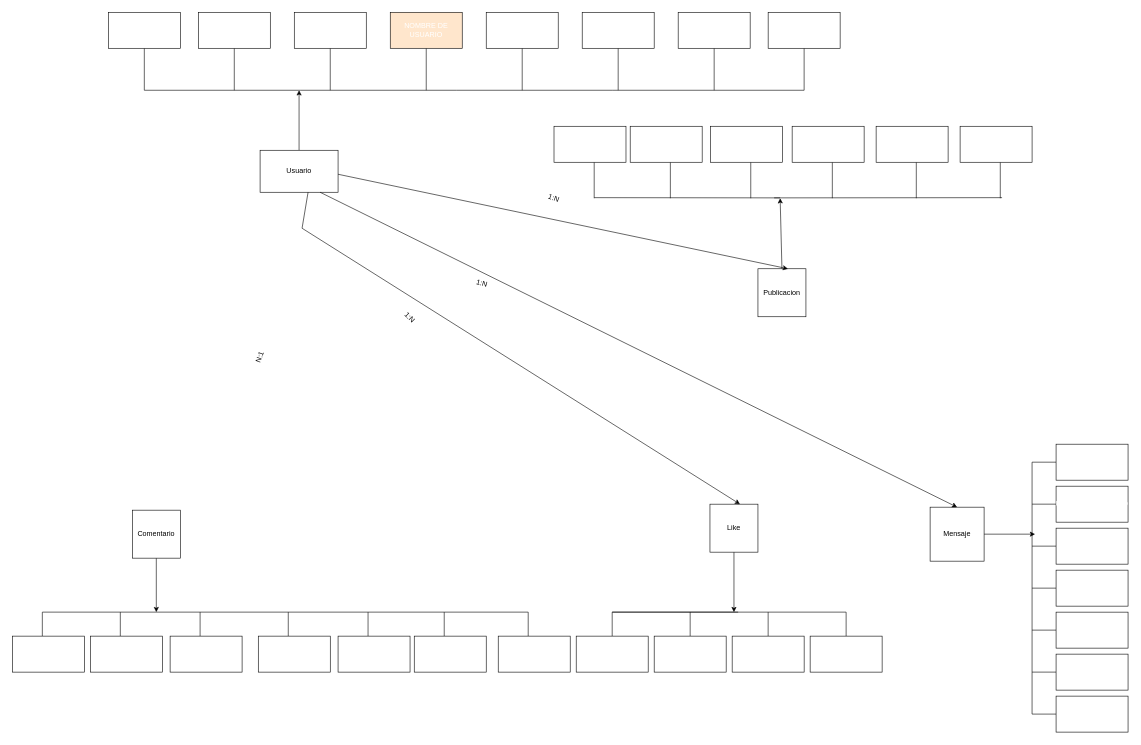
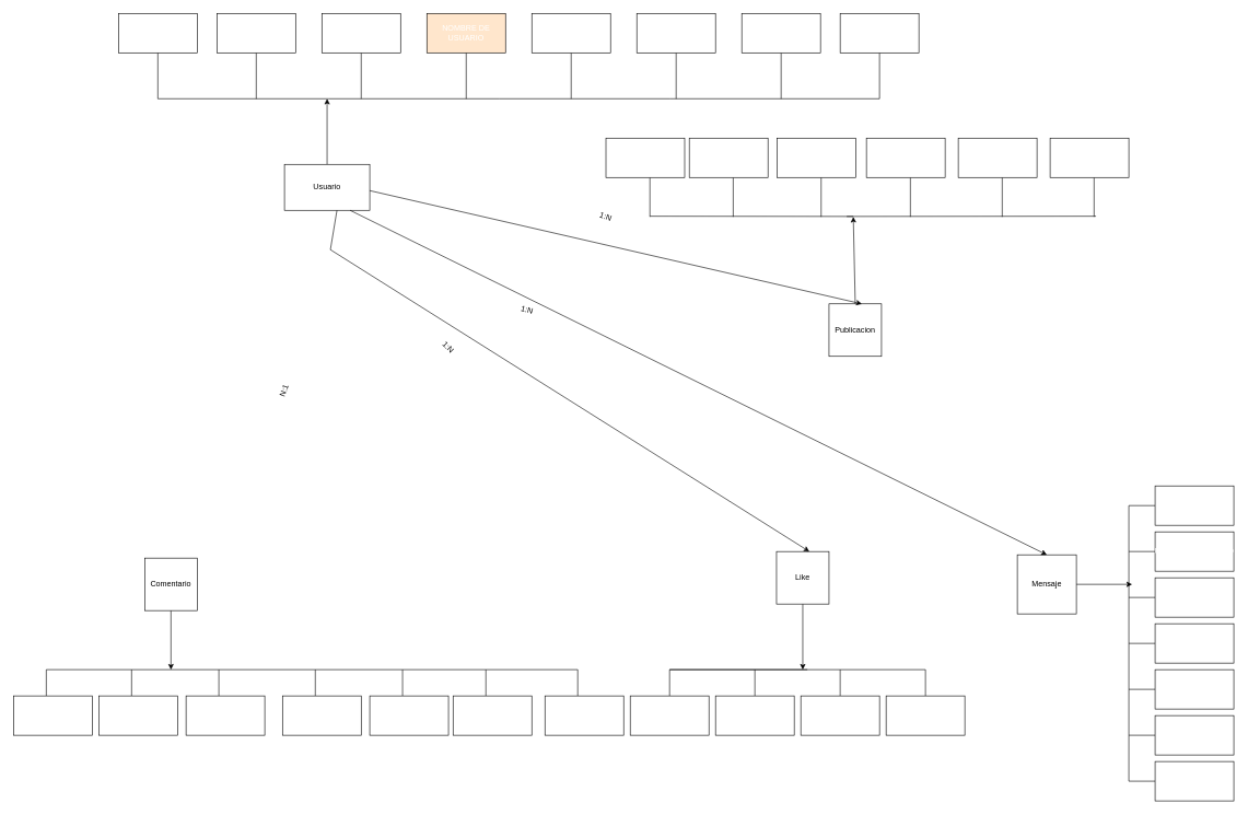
- <mxCell id="5" value="Publicacion" style="whiteSpace=wrap;html=1;aspect=fixed;rounded=0;" parent="1" vertex="1"><mxGeometry x="1263" y="447.57" width="80" height="80" as="geometry" /></mxCell>
+ <mxCell id="5" value="Publicacion" style="whiteSpace=wrap;html=1;aspect=fixed;rounded=0;" parent="1" vertex="1"><mxGeometry x="1263" y="462.57" width="80" height="80" as="geometry" /></mxCell>
